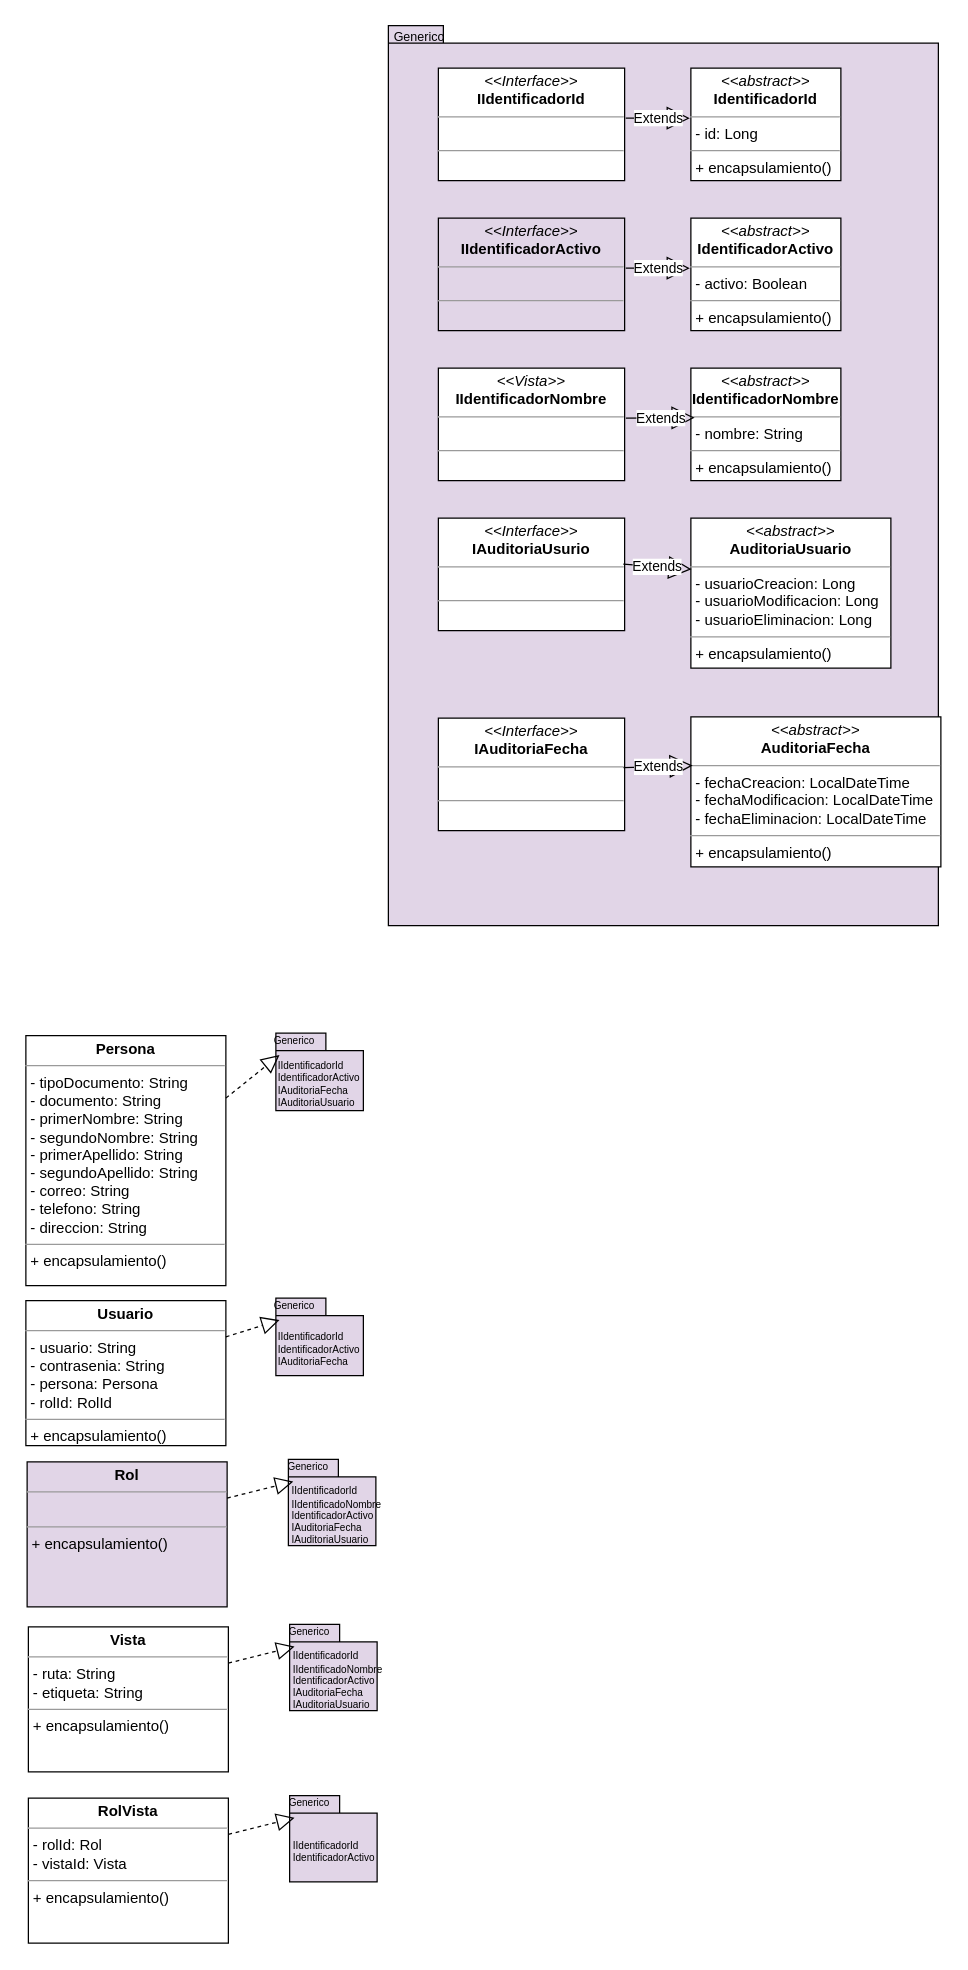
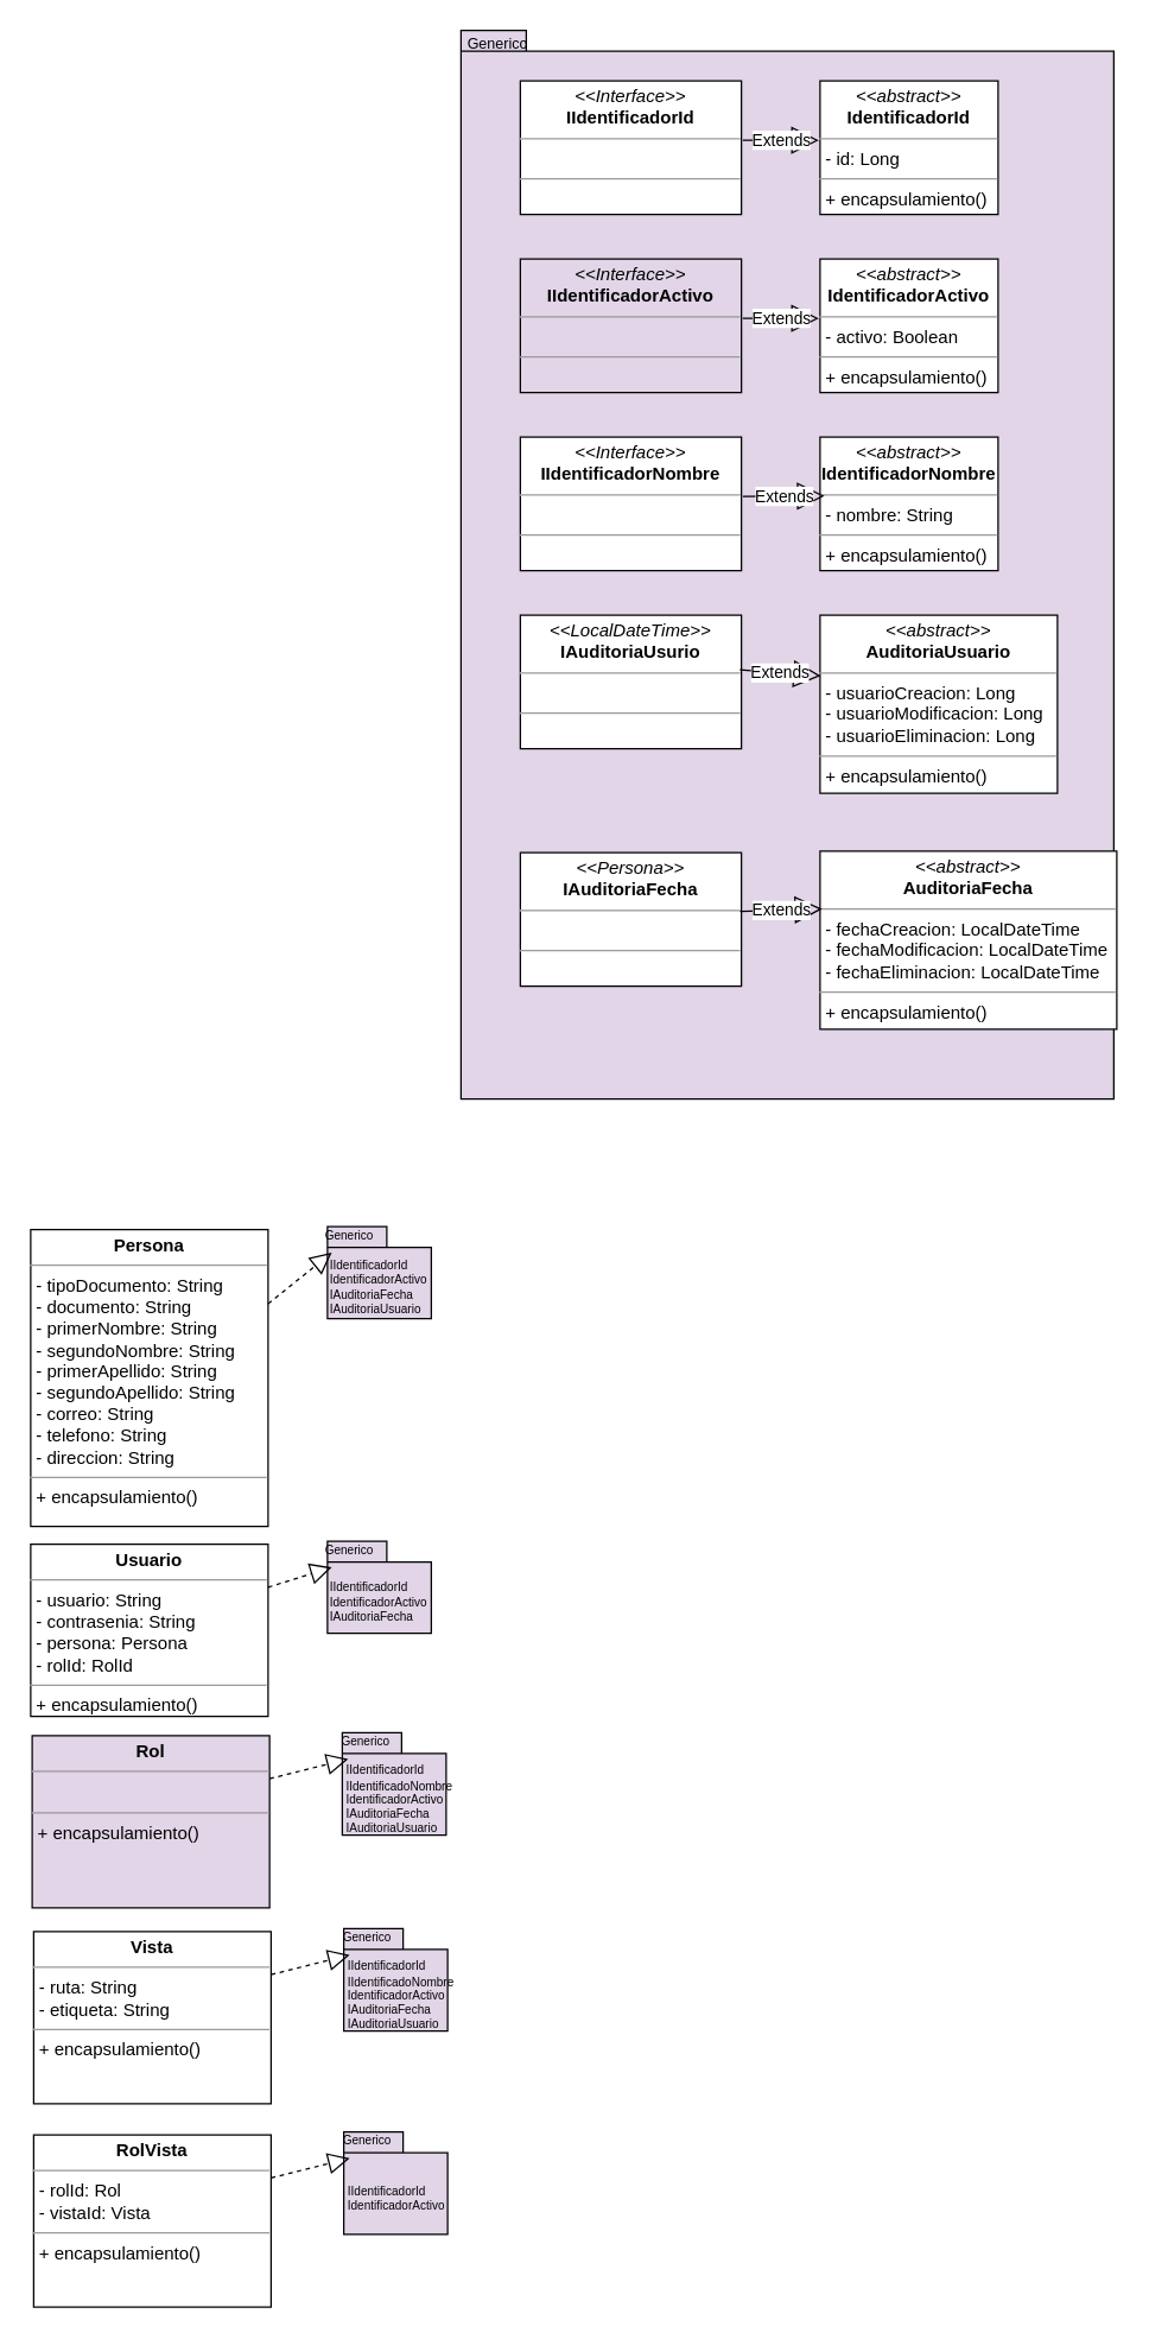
- <mxCell id="8" value="&lt;p style=&quot;margin:0px;margin-top:4px;text-align:center;&quot;&gt;&lt;i&gt;&amp;lt;&amp;lt;Vista&amp;gt;&amp;gt;&lt;/i&gt;&lt;br&gt;&lt;b&gt;IIdentificadorNombre&lt;/b&gt;&lt;/p&gt;&lt;hr size=&quot;1&quot;&gt;&lt;p style=&quot;margin:0px;margin-left:4px;&quot;&gt;&lt;br&gt;&lt;/p&gt;&lt;hr size=&quot;1&quot;&gt;&lt;p style=&quot;margin:0px;margin-left:4px;&quot;&gt;&lt;br&gt;&lt;/p&gt;" style="verticalAlign=top;align=left;overflow=fill;fontSize=12;fontFamily=Helvetica;html=1;whiteSpace=wrap;" vertex="1" parent="1"><mxGeometry x="350" y="294" width="149" height="90" as="geometry" /></mxCell>
+ <mxCell id="8" value="&lt;p style=&quot;margin:0px;margin-top:4px;text-align:center;&quot;&gt;&lt;i&gt;&amp;lt;&amp;lt;Interface&amp;gt;&amp;gt;&lt;/i&gt;&lt;br&gt;&lt;b&gt;IIdentificadorNombre&lt;/b&gt;&lt;/p&gt;&lt;hr size=&quot;1&quot;&gt;&lt;p style=&quot;margin:0px;margin-left:4px;&quot;&gt;&lt;br&gt;&lt;/p&gt;&lt;hr size=&quot;1&quot;&gt;&lt;p style=&quot;margin:0px;margin-left:4px;&quot;&gt;&lt;br&gt;&lt;/p&gt;" style="verticalAlign=top;align=left;overflow=fill;fontSize=12;fontFamily=Helvetica;html=1;whiteSpace=wrap;" vertex="1" parent="1"><mxGeometry x="350" y="294" width="149" height="90" as="geometry" /></mxCell>
- <mxCell id="9" value="&lt;p style=&quot;margin:0px;margin-top:4px;text-align:center;&quot;&gt;&lt;i&gt;&amp;lt;&amp;lt;Interface&amp;gt;&amp;gt;&lt;/i&gt;&lt;br&gt;&lt;b&gt;IAuditoriaUsurio&lt;/b&gt;&lt;/p&gt;&lt;hr size=&quot;1&quot;&gt;&lt;p style=&quot;margin:0px;margin-left:4px;&quot;&gt;&lt;br&gt;&lt;/p&gt;&lt;hr size=&quot;1&quot;&gt;&lt;p style=&quot;margin:0px;margin-left:4px;&quot;&gt;&lt;br&gt;&lt;/p&gt;" style="verticalAlign=top;align=left;overflow=fill;fontSize=12;fontFamily=Helvetica;html=1;whiteSpace=wrap;" vertex="1" parent="1"><mxGeometry x="350" y="414" width="149" height="90" as="geometry" /></mxCell>
+ <mxCell id="9" value="&lt;p style=&quot;margin:0px;margin-top:4px;text-align:center;&quot;&gt;&lt;i&gt;&amp;lt;&amp;lt;LocalDateTime&amp;gt;&amp;gt;&lt;/i&gt;&lt;br&gt;&lt;b&gt;IAuditoriaUsurio&lt;/b&gt;&lt;/p&gt;&lt;hr size=&quot;1&quot;&gt;&lt;p style=&quot;margin:0px;margin-left:4px;&quot;&gt;&lt;br&gt;&lt;/p&gt;&lt;hr size=&quot;1&quot;&gt;&lt;p style=&quot;margin:0px;margin-left:4px;&quot;&gt;&lt;br&gt;&lt;/p&gt;" style="verticalAlign=top;align=left;overflow=fill;fontSize=12;fontFamily=Helvetica;html=1;whiteSpace=wrap;" vertex="1" parent="1"><mxGeometry x="350" y="414" width="149" height="90" as="geometry" /></mxCell>
- <mxCell id="10" value="&lt;p style=&quot;margin:0px;margin-top:4px;text-align:center;&quot;&gt;&lt;i&gt;&amp;lt;&amp;lt;Interface&amp;gt;&amp;gt;&lt;/i&gt;&lt;br&gt;&lt;b&gt;IAuditoriaFecha&lt;/b&gt;&lt;/p&gt;&lt;hr size=&quot;1&quot;&gt;&lt;p style=&quot;margin:0px;margin-left:4px;&quot;&gt;&lt;br&gt;&lt;/p&gt;&lt;hr size=&quot;1&quot;&gt;&lt;p style=&quot;margin:0px;margin-left:4px;&quot;&gt;&lt;br&gt;&lt;/p&gt;" style="verticalAlign=top;align=left;overflow=fill;fontSize=12;fontFamily=Helvetica;html=1;whiteSpace=wrap;" vertex="1" parent="1"><mxGeometry x="350" y="574" width="149" height="90" as="geometry" /></mxCell>
+ <mxCell id="10" value="&lt;p style=&quot;margin:0px;margin-top:4px;text-align:center;&quot;&gt;&lt;i&gt;&amp;lt;&amp;lt;Persona&amp;gt;&amp;gt;&lt;/i&gt;&lt;br&gt;&lt;b&gt;IAuditoriaFecha&lt;/b&gt;&lt;/p&gt;&lt;hr size=&quot;1&quot;&gt;&lt;p style=&quot;margin:0px;margin-left:4px;&quot;&gt;&lt;br&gt;&lt;/p&gt;&lt;hr size=&quot;1&quot;&gt;&lt;p style=&quot;margin:0px;margin-left:4px;&quot;&gt;&lt;br&gt;&lt;/p&gt;" style="verticalAlign=top;align=left;overflow=fill;fontSize=12;fontFamily=Helvetica;html=1;whiteSpace=wrap;" vertex="1" parent="1"><mxGeometry x="350" y="574" width="149" height="90" as="geometry" /></mxCell>
